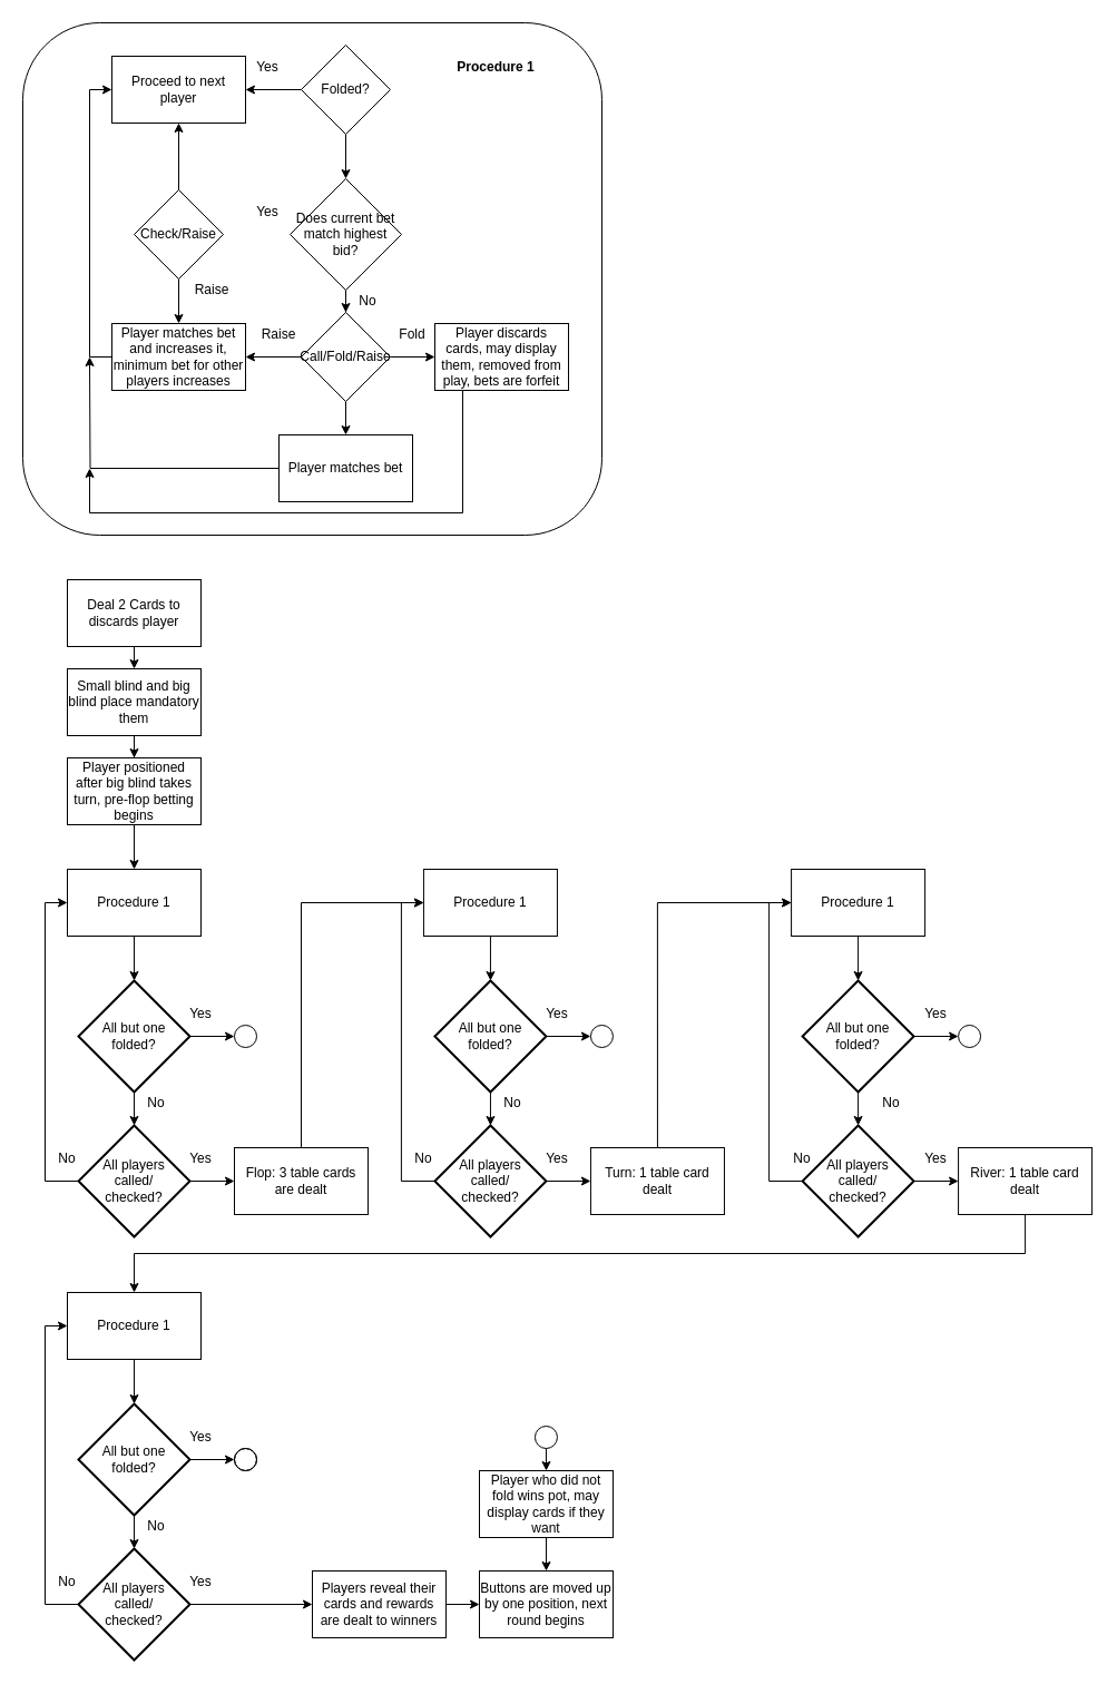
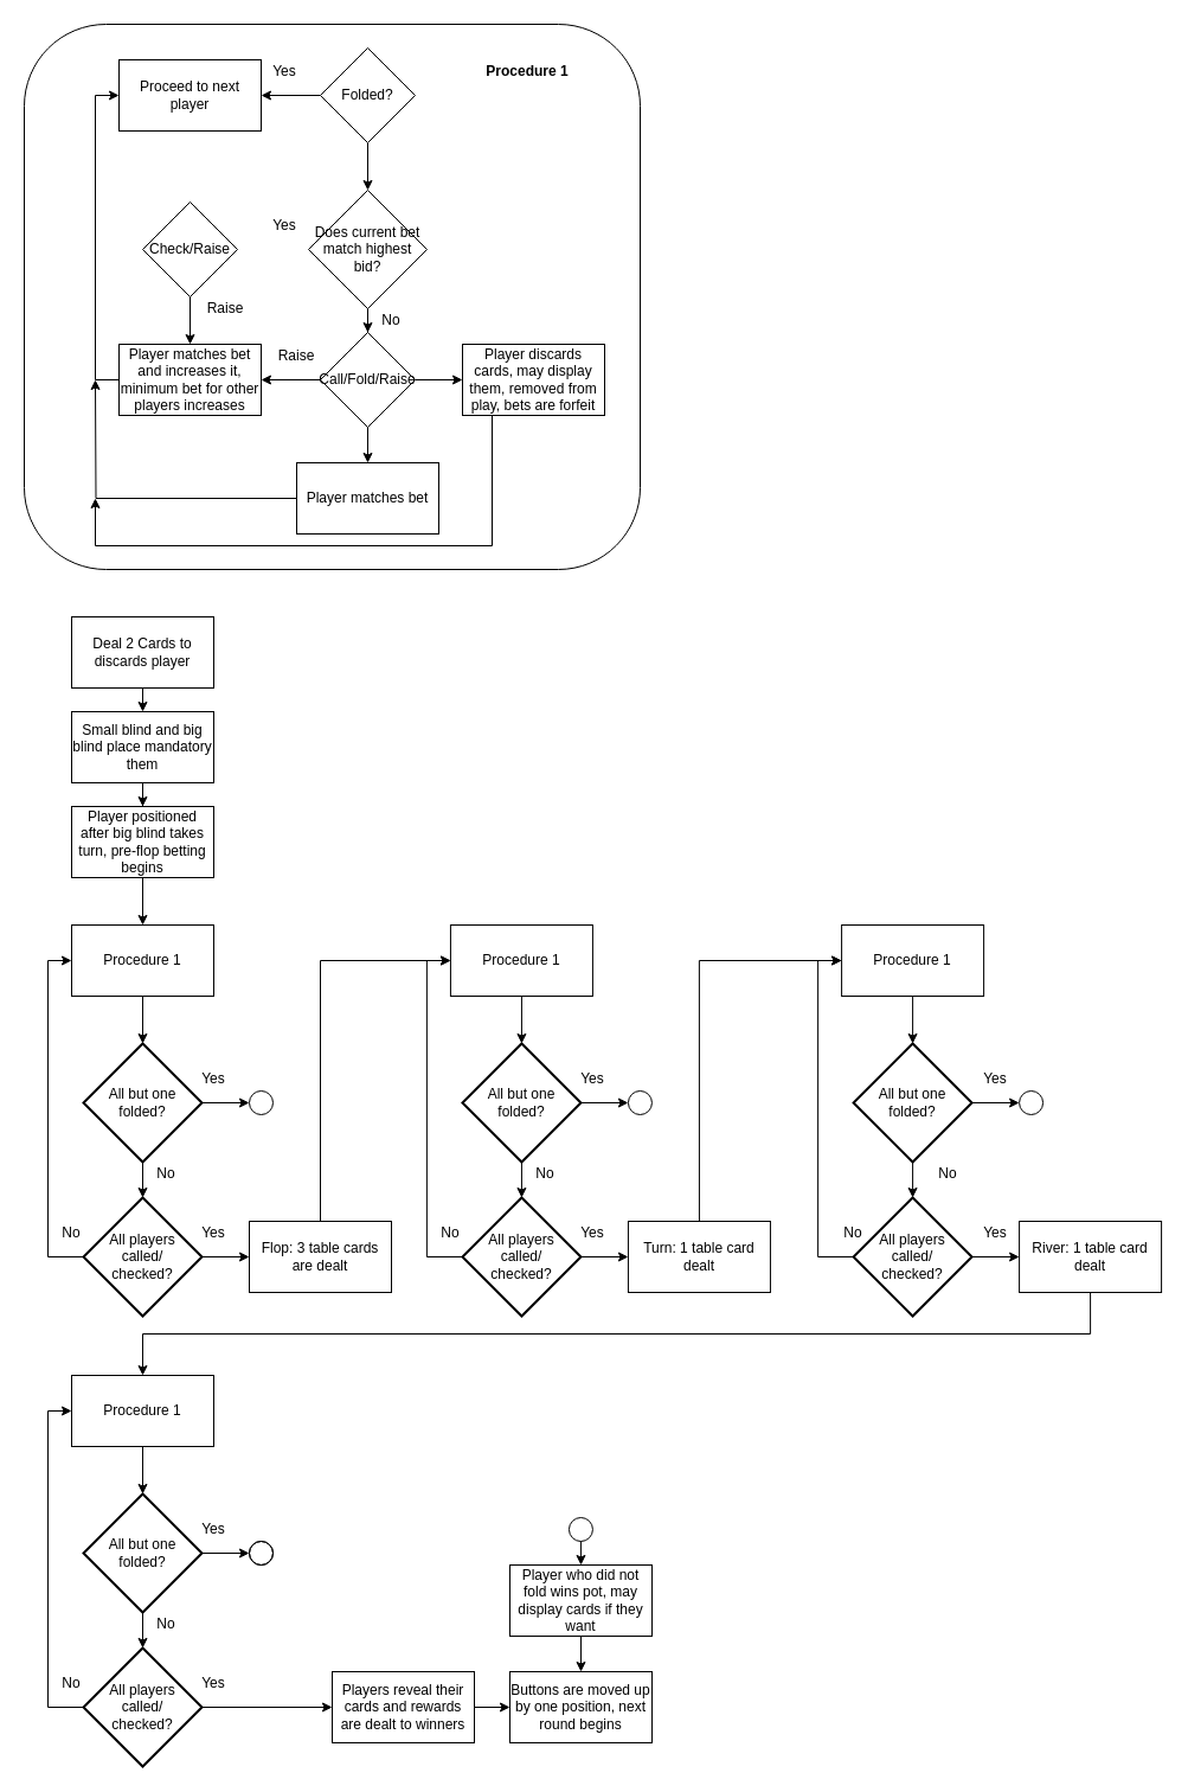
- <mxCell id="16" style="edgeStyle=orthogonalEdgeStyle;rounded=0;orthogonalLoop=1;jettySize=auto;html=1;exitX=0.5;exitY=0;exitDx=0;exitDy=0;entryX=0.5;entryY=1;entryDx=0;entryDy=0;" edge="1" parent="8" source="10" target="15"><mxGeometry relative="1" as="geometry" /></mxCell>
- <mxCell id="33" value="Fold" style="text;html=1;strokeColor=none;fillColor=none;align=center;verticalAlign=middle;whiteSpace=wrap;rounded=0;" vertex="1" parent="8"><mxGeometry x="330" y="270" width="40" height="20" as="geometry" /></mxCell>
